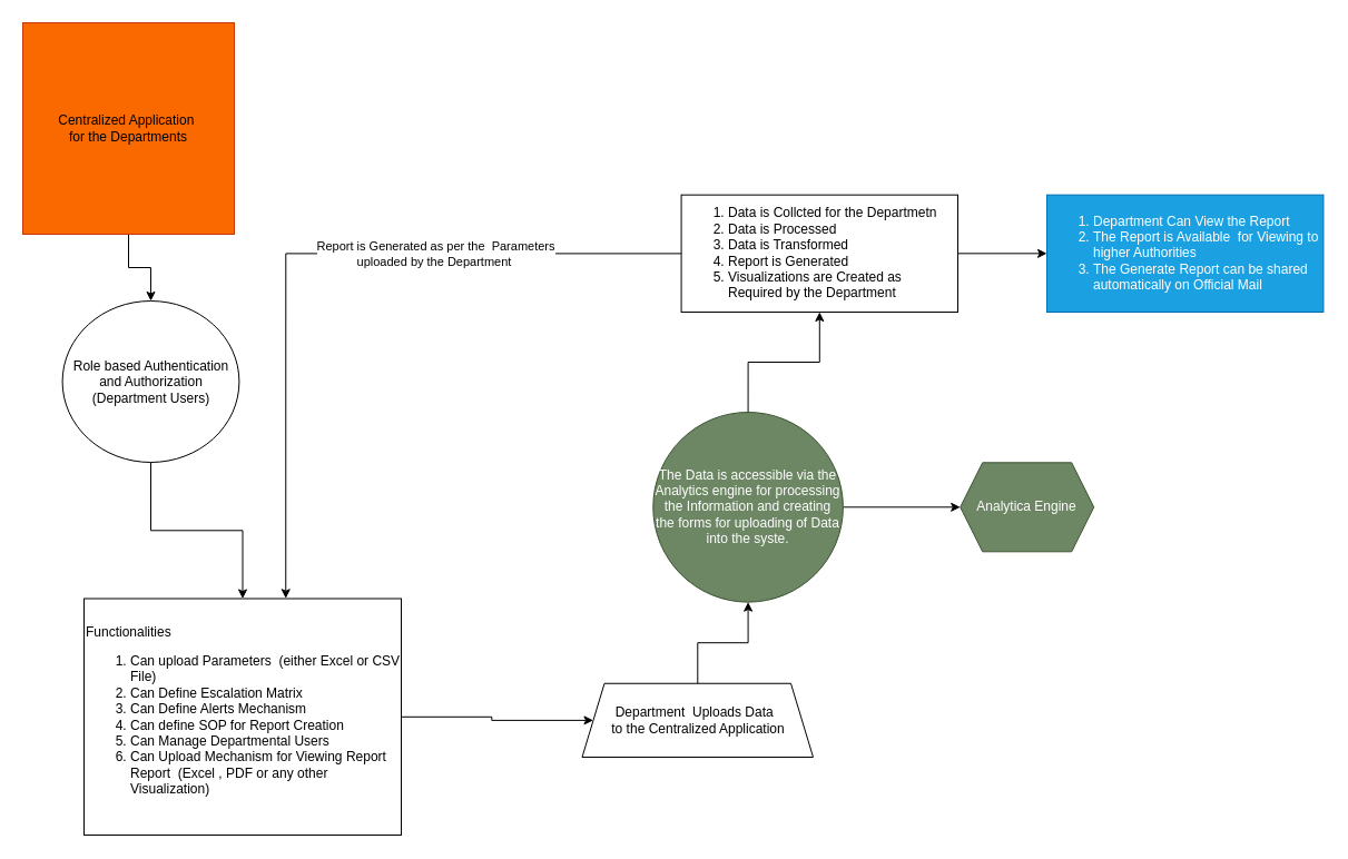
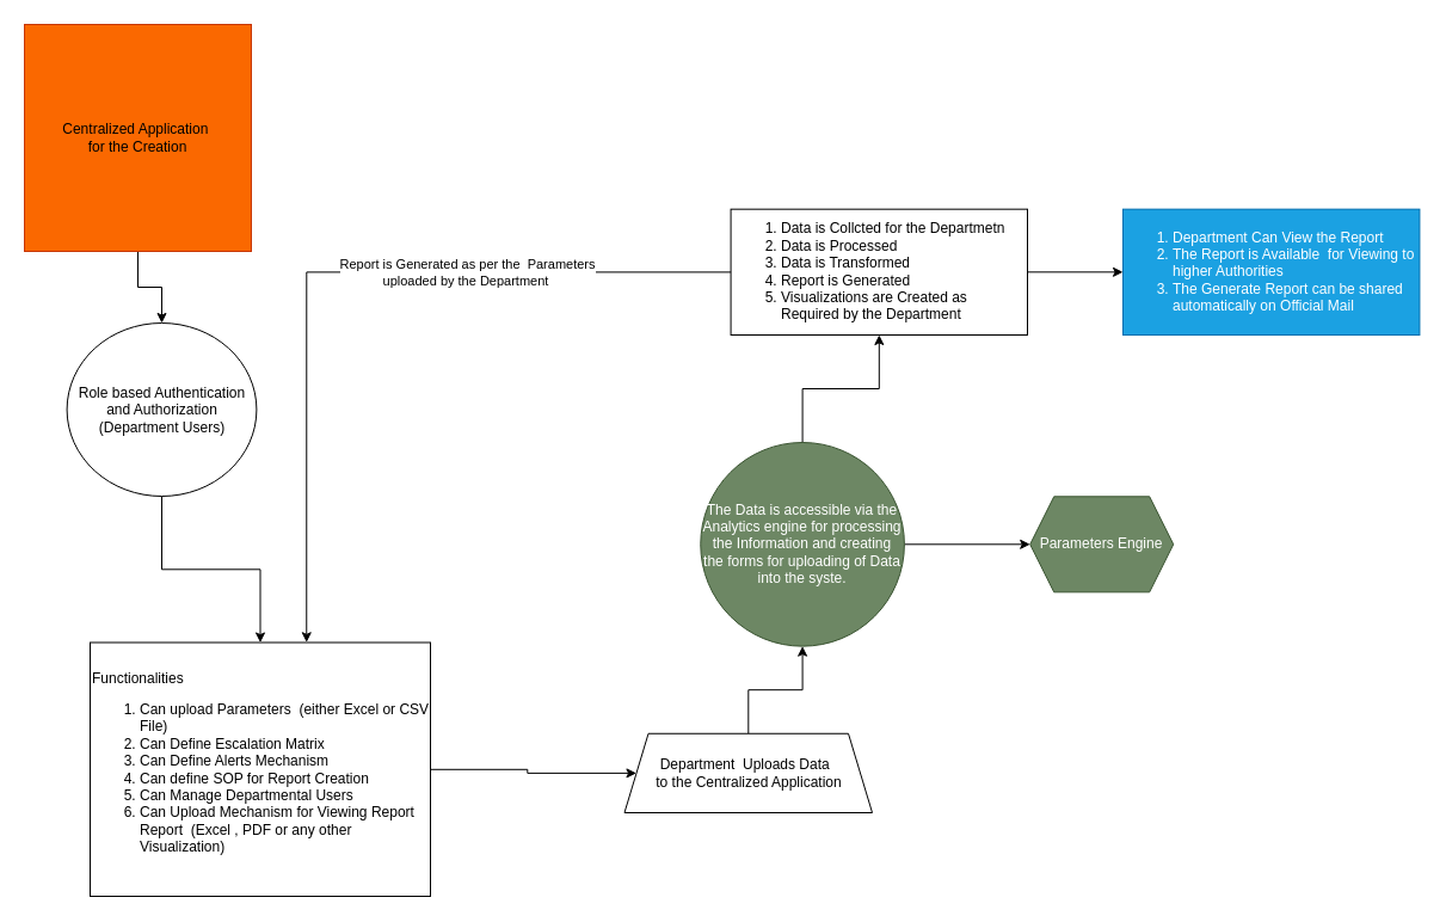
- <mxCell id="3" value="Centralized Application&amp;nbsp;&lt;br&gt;for the Departments" style="whiteSpace=wrap;html=1;aspect=fixed;fillColor=#fa6800;strokeColor=#C73500;fontColor=#000000;" vertex="1" parent="1"><mxGeometry x="20" y="20" width="190" height="190" as="geometry" /></mxCell>
+ <mxCell id="3" value="Centralized Application&amp;nbsp;&lt;br&gt;for the Creation" style="whiteSpace=wrap;html=1;aspect=fixed;fillColor=#fa6800;strokeColor=#C73500;fontColor=#000000;" vertex="1" parent="1"><mxGeometry x="20" y="20" width="190" height="190" as="geometry" /></mxCell>
- <mxCell id="17" value="Analytica Engine" style="shape=hexagon;perimeter=hexagonPerimeter2;whiteSpace=wrap;html=1;fixedSize=1;fillColor=#6d8764;strokeColor=#3A5431;fontColor=#ffffff;" vertex="1" parent="1"><mxGeometry x="862.205" y="415.315" width="120" height="80" as="geometry" /></mxCell>
+ <mxCell id="17" value="Parameters Engine" style="shape=hexagon;perimeter=hexagonPerimeter2;whiteSpace=wrap;html=1;fixedSize=1;fillColor=#6d8764;strokeColor=#3A5431;fontColor=#ffffff;" vertex="1" parent="1"><mxGeometry x="862.205" y="415.315" width="120" height="80" as="geometry" /></mxCell>
